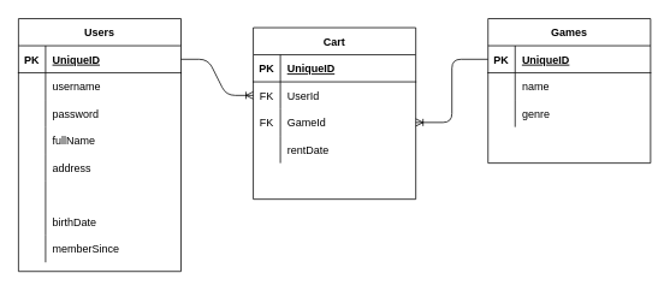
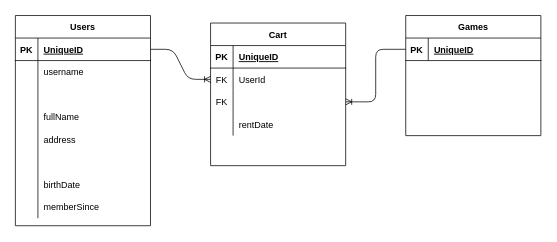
- <mxCell id="32" value="name" style="shape=partialRectangle;connectable=0;fillColor=none;top=0;left=0;bottom=0;right=0;align=left;spacingLeft=6;overflow=hidden;" vertex="1" parent="30"><mxGeometry x="30" width="150" height="30" as="geometry" /></mxCell>
- <mxCell id="11" value="password" style="shape=partialRectangle;connectable=0;fillColor=none;top=0;left=0;bottom=0;right=0;align=left;spacingLeft=6;overflow=hidden;" vertex="1" parent="9"><mxGeometry x="30" width="150" height="30" as="geometry" /></mxCell>
- <mxCell id="35" value="genre" style="shape=partialRectangle;connectable=0;fillColor=none;top=0;left=0;bottom=0;right=0;align=left;spacingLeft=6;overflow=hidden;" vertex="1" parent="33"><mxGeometry x="30" width="150" height="30" as="geometry" /></mxCell>
- <mxCell id="47" value="GameId" style="shape=partialRectangle;connectable=0;fillColor=none;top=0;left=0;bottom=0;right=0;align=left;spacingLeft=6;overflow=hidden;" vertex="1" parent="45"><mxGeometry x="30" width="150" height="30" as="geometry" /></mxCell>
